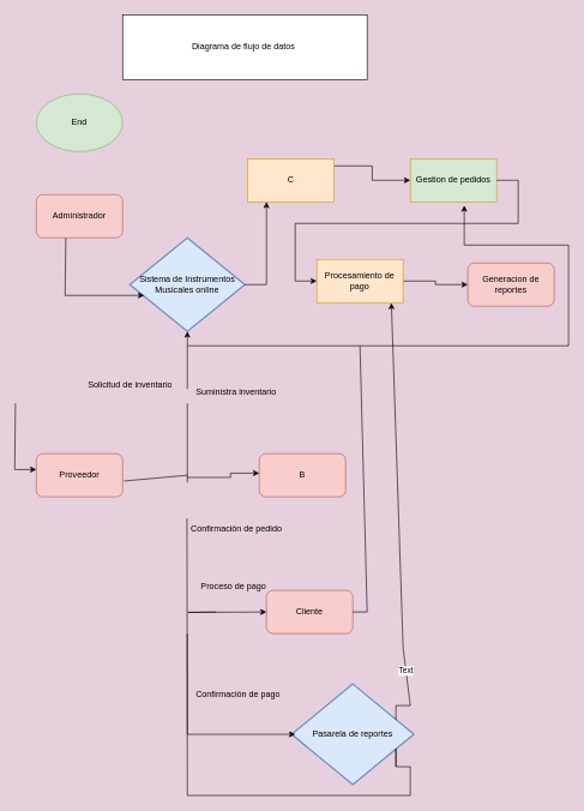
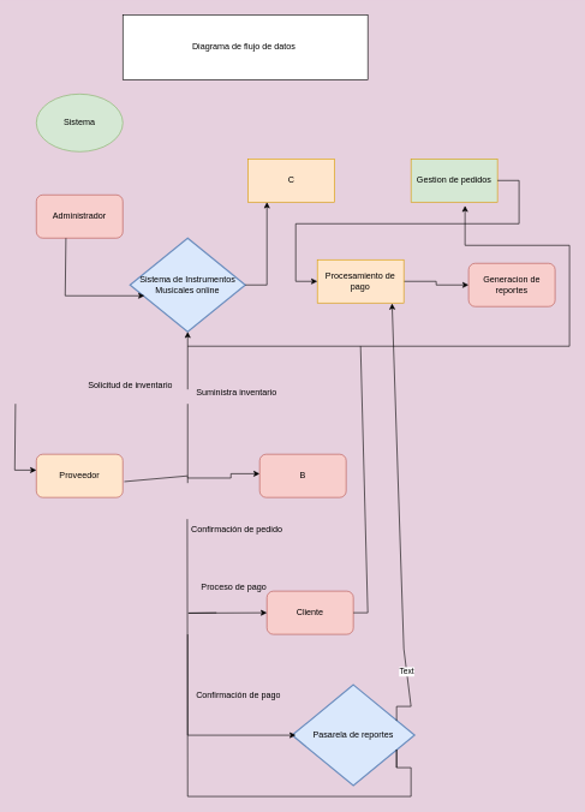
- <mxCell id="2" value="End" style="ellipse;whiteSpace=wrap;html=1;fillColor=#d5e8d4;strokeColor=#82b366;" parent="1" vertex="1"><mxGeometry x="50" y="130" width="120" height="80" as="geometry" /></mxCell>
+ <mxCell id="2" value="Sistema" style="ellipse;whiteSpace=wrap;html=1;fillColor=#d5e8d4;strokeColor=#82b366;" parent="1" vertex="1"><mxGeometry x="50" y="130" width="120" height="80" as="geometry" /></mxCell>
- <mxCell id="5" value="" style="edgeStyle=orthogonalEdgeStyle;rounded=0;orthogonalLoop=1;jettySize=auto;html=1;" edge="1" parent="1" source="6" target="7"><mxGeometry relative="1" as="geometry"><Array as="points"><mxPoint x="517" y="230" /><mxPoint x="517" y="250" /></Array></mxGeometry></mxCell>
- <mxCell id="11" value="Proveedor" style="rounded=1;whiteSpace=wrap;html=1;fillColor=#f8cecc;strokeColor=#b85450;" parent="1" vertex="1"><mxGeometry x="50" y="630" width="120" height="60" as="geometry" /></mxCell>
+ <mxCell id="11" value="Proveedor" style="rounded=1;whiteSpace=wrap;html=1;fillColor=#ffe6cc;strokeColor=#b85450;" parent="1" vertex="1"><mxGeometry x="50" y="630" width="120" height="60" as="geometry" /></mxCell>
